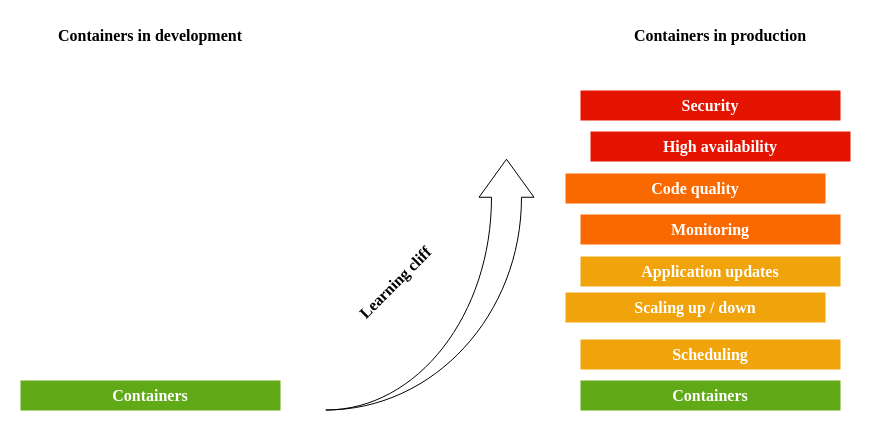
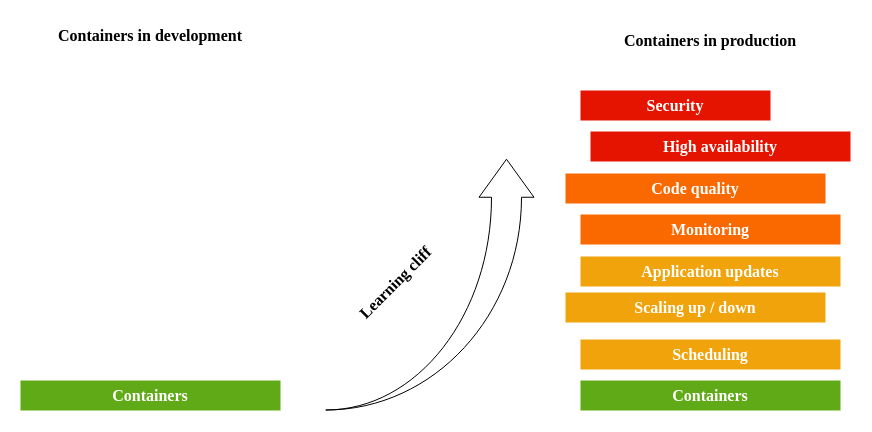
- <mxCell id="3" value="Containers in production" style="text;html=1;strokeColor=none;fillColor=none;align=center;verticalAlign=middle;whiteSpace=wrap;rounded=0;fontColor=#000000;fontSize=16;fontFamily=Tahoma;fontStyle=1;" vertex="1" parent="1"><mxGeometry x="590" y="20" width="260" height="30" as="geometry" /></mxCell>
+ <mxCell id="3" value="Containers in production" style="text;html=1;strokeColor=none;fillColor=none;align=center;verticalAlign=middle;whiteSpace=wrap;rounded=0;fontColor=#000000;fontSize=16;fontFamily=Tahoma;fontStyle=1;" vertex="1" parent="1"><mxGeometry x="580" y="25" width="260" height="30" as="geometry" /></mxCell>
- <mxCell id="6" value="Security" style="text;html=1;strokeColor=none;fillColor=#e51400;align=center;verticalAlign=middle;whiteSpace=wrap;rounded=0;fontColor=#ffffff;fontSize=16;fontFamily=Tahoma;fontStyle=1" vertex="1" parent="1"><mxGeometry x="580" y="90" width="260" height="30" as="geometry" /></mxCell>
+ <mxCell id="6" value="Security" style="text;html=1;strokeColor=none;fillColor=#e51400;align=center;verticalAlign=middle;whiteSpace=wrap;rounded=0;fontColor=#ffffff;fontSize=16;fontFamily=Tahoma;fontStyle=1" vertex="1" parent="1"><mxGeometry x="580" y="90" width="190" height="30" as="geometry" /></mxCell>
